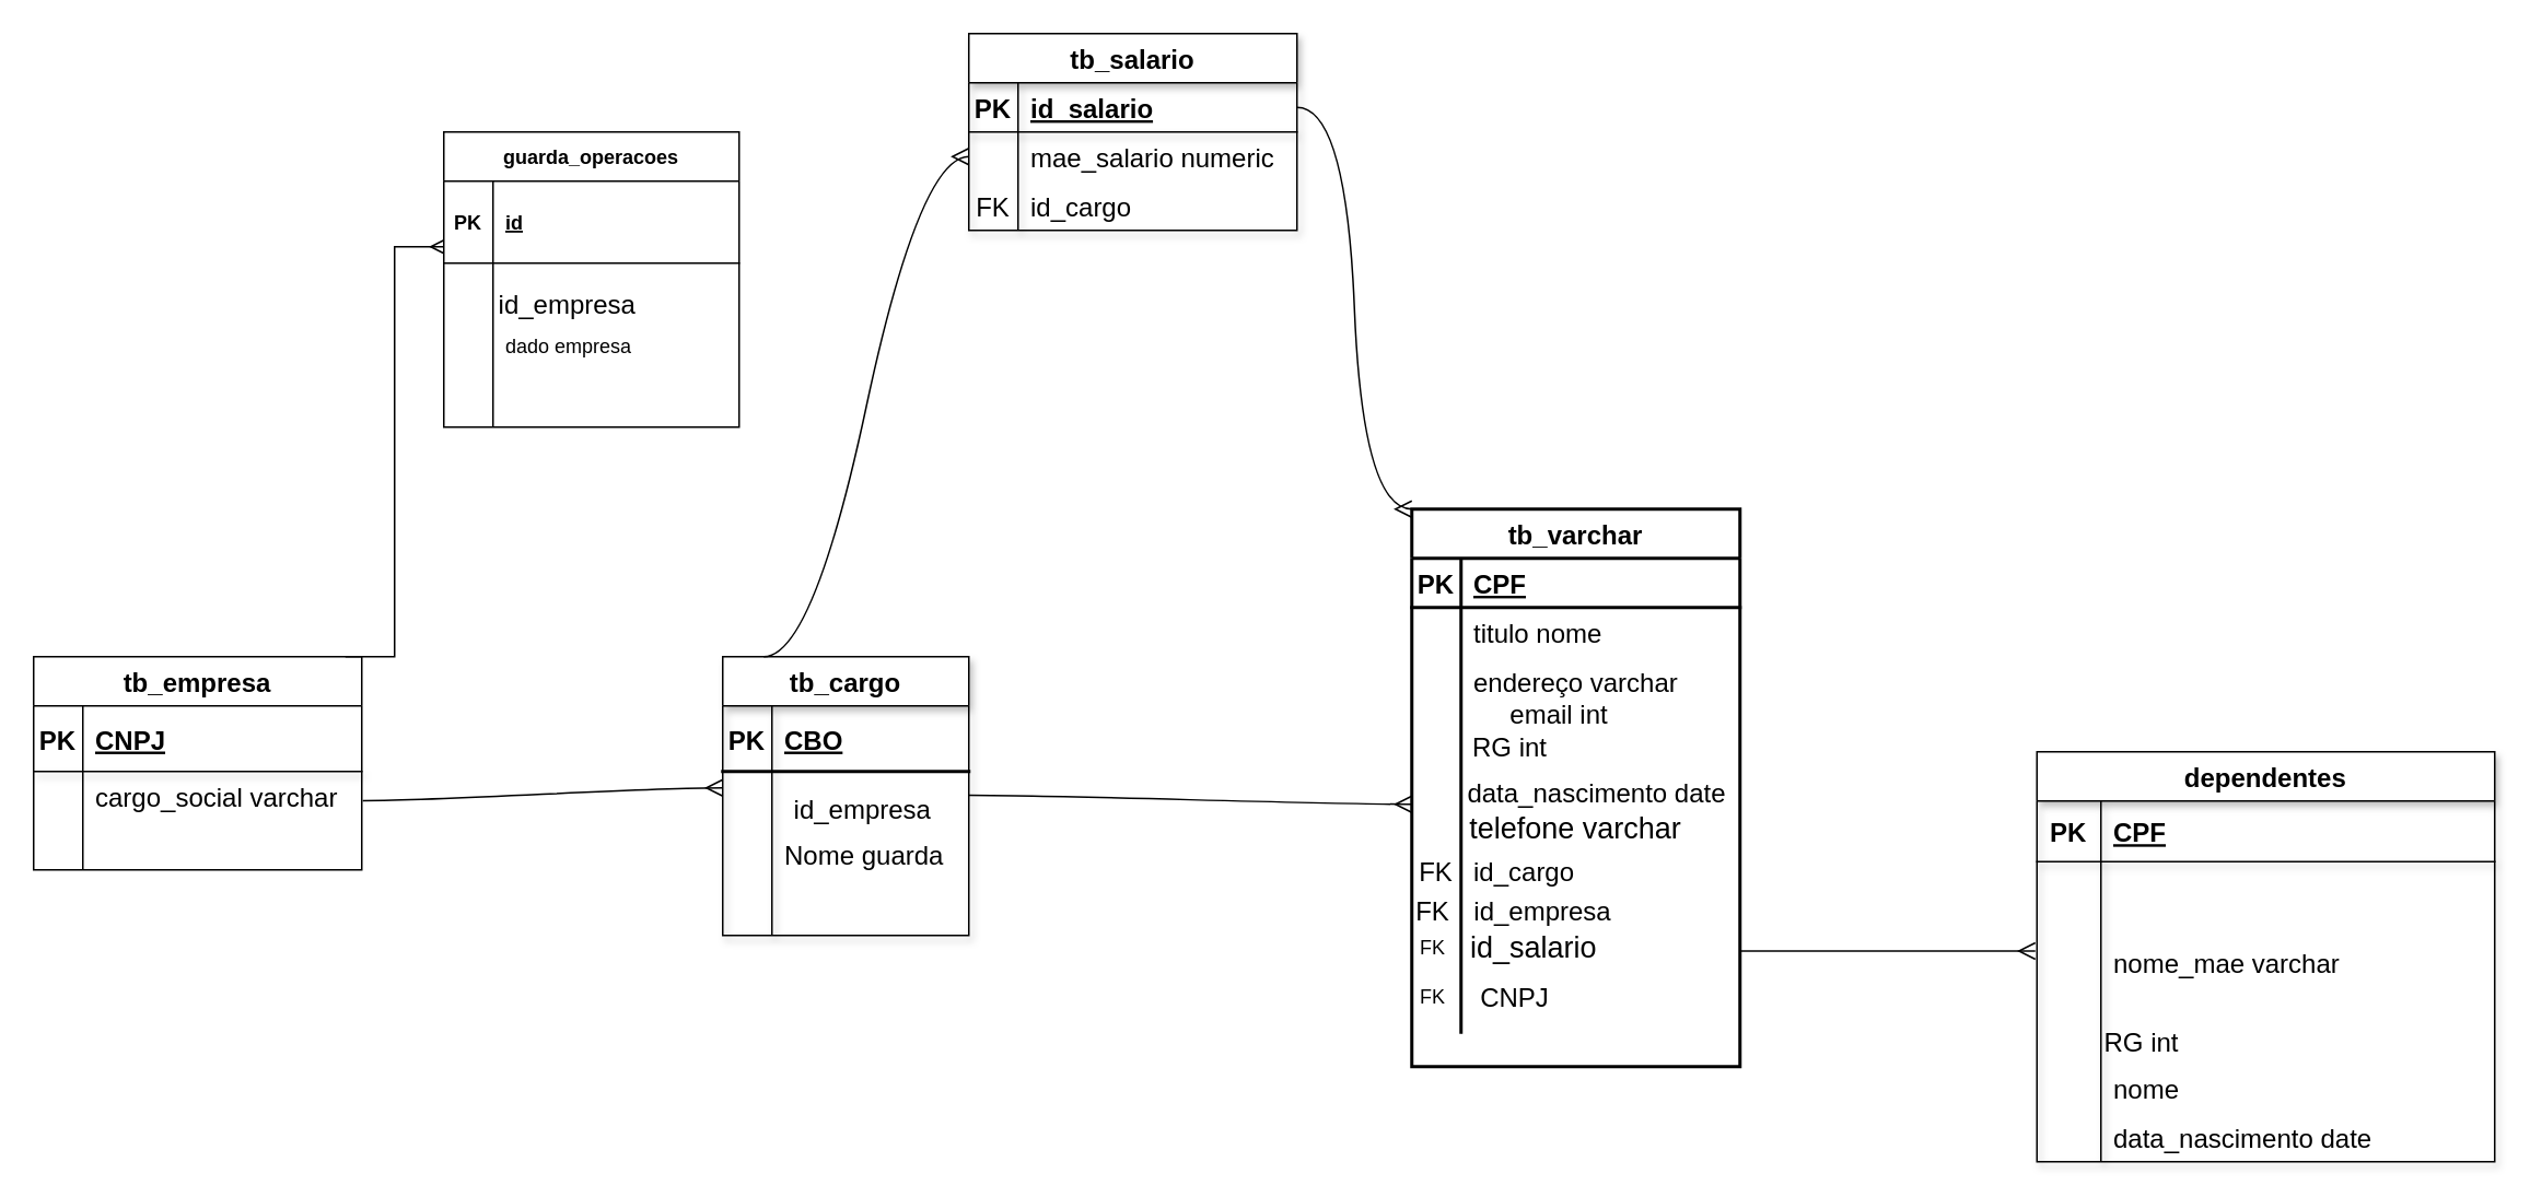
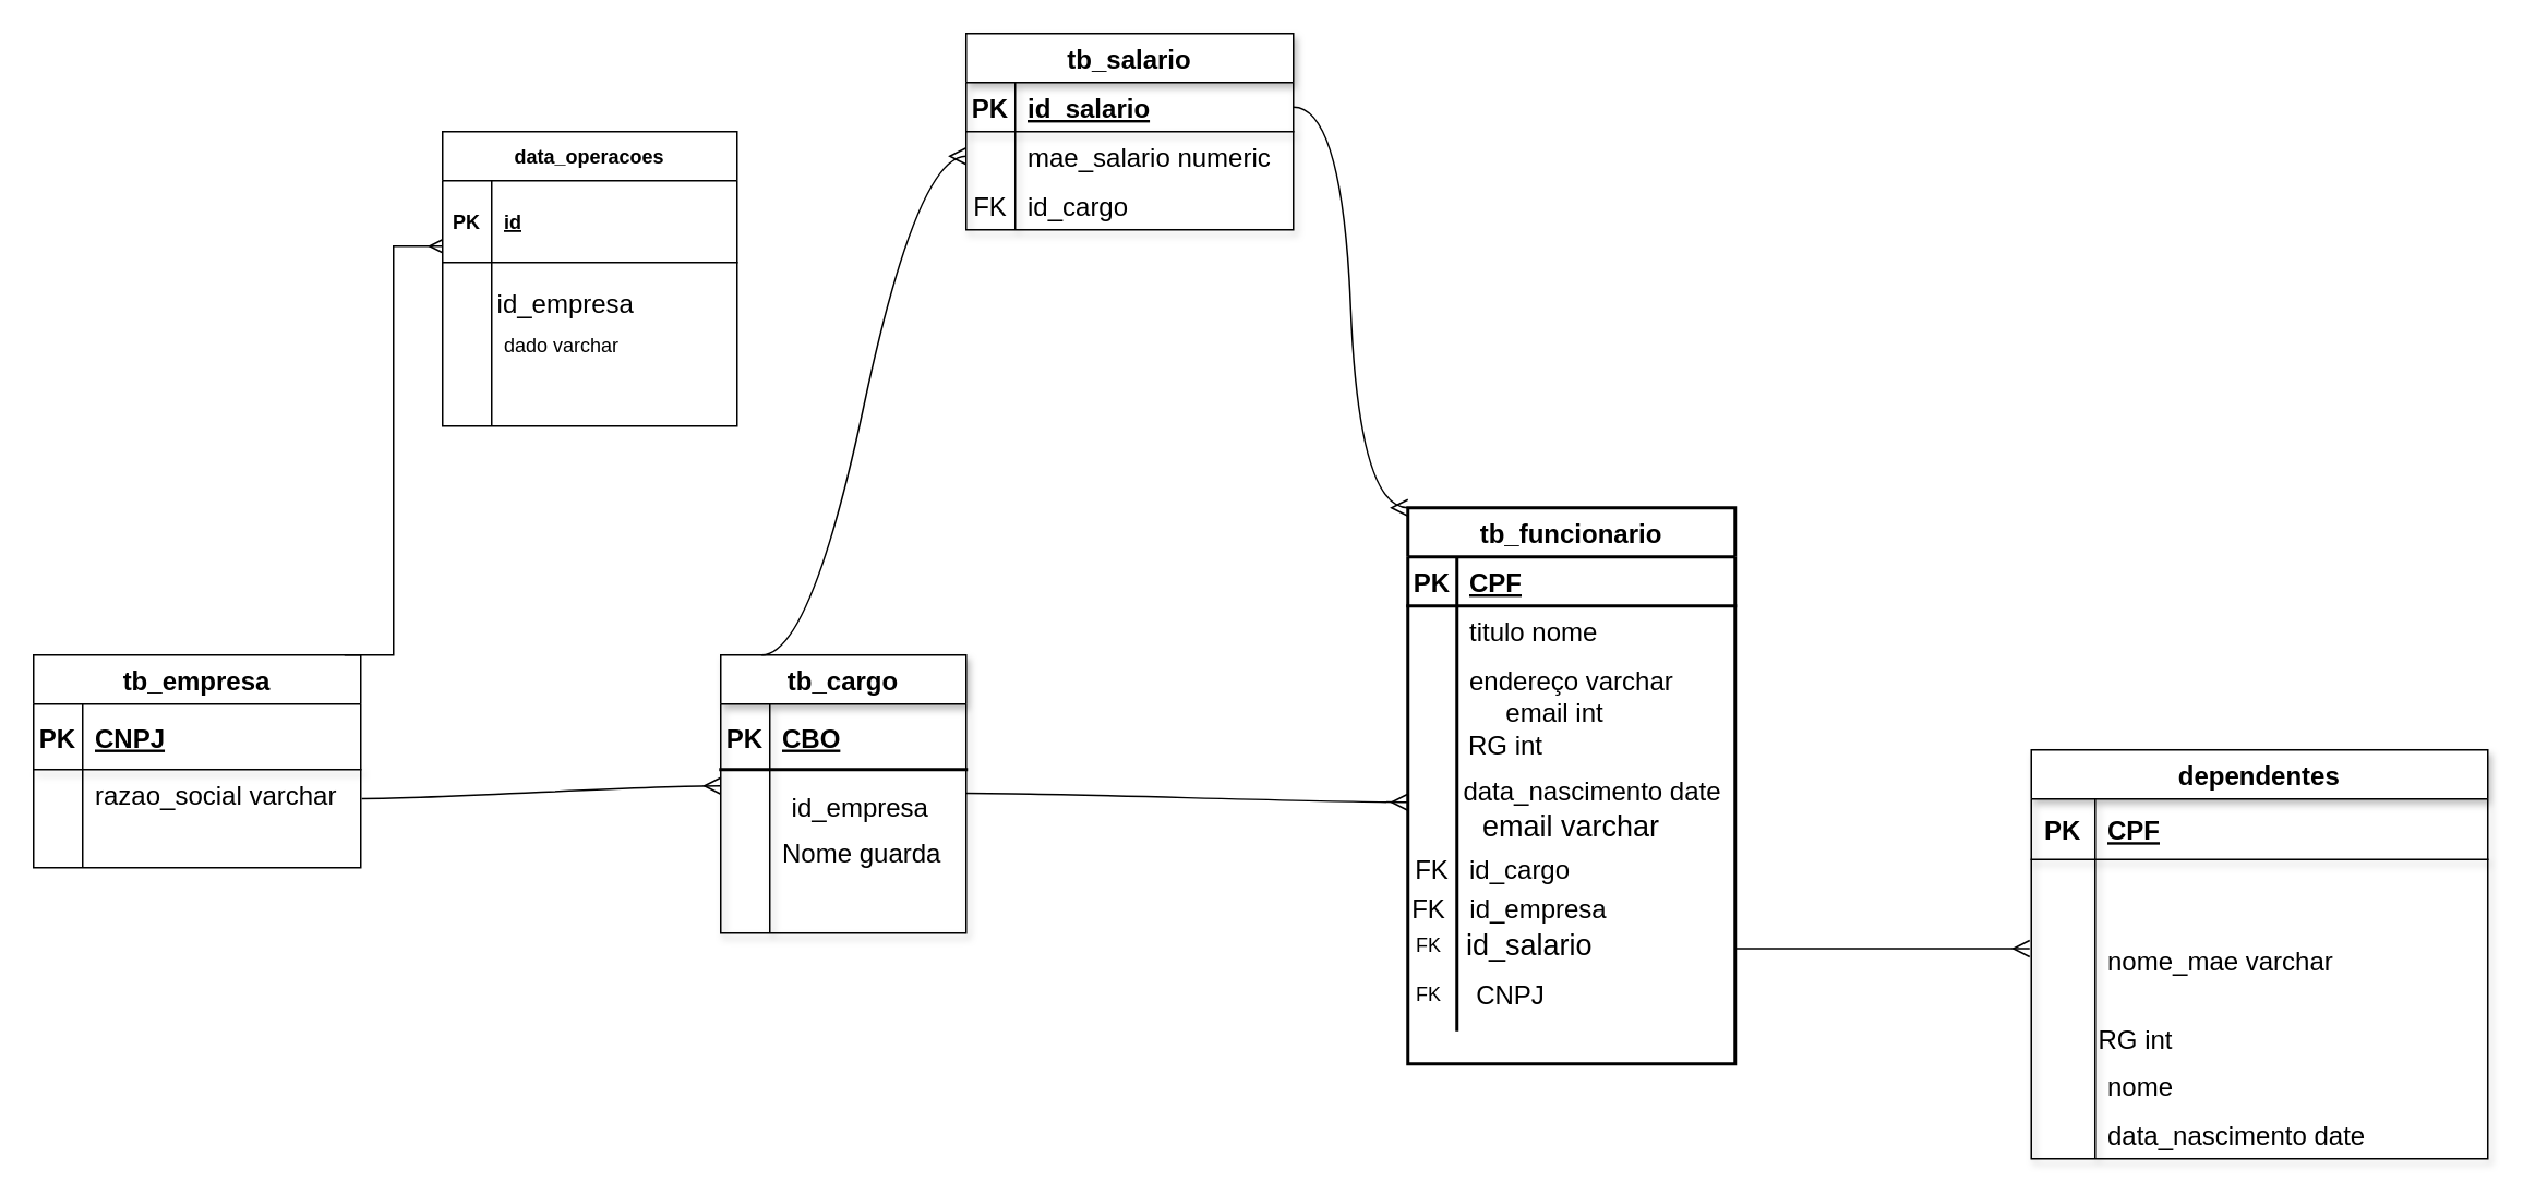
- <mxCell id="68" value="guarda_operacoes" style="shape=table;startSize=30;container=1;collapsible=1;childLayout=tableLayout;fixedRows=1;rowLines=0;fontStyle=1;align=center;resizeLast=1;" parent="1" vertex="1"><mxGeometry x="270" y="80" width="180" height="180" as="geometry" /></mxCell>
+ <mxCell id="68" value="data_operacoes" style="shape=table;startSize=30;container=1;collapsible=1;childLayout=tableLayout;fixedRows=1;rowLines=0;fontStyle=1;align=center;resizeLast=1;" parent="1" vertex="1"><mxGeometry x="270" y="80" width="180" height="180" as="geometry" /></mxCell>
- <mxCell id="74" value="dado empresa" style="shape=partialRectangle;connectable=0;fillColor=none;top=0;left=0;bottom=0;right=0;align=left;spacingLeft=6;overflow=hidden;" parent="72" vertex="1"><mxGeometry x="30" width="150" height="100" as="geometry"><mxRectangle width="150" height="100" as="alternateBounds" /></mxGeometry></mxCell>
+ <mxCell id="74" value="dado varchar" style="shape=partialRectangle;connectable=0;fillColor=none;top=0;left=0;bottom=0;right=0;align=left;spacingLeft=6;overflow=hidden;" parent="72" vertex="1"><mxGeometry x="30" width="150" height="100" as="geometry"><mxRectangle width="150" height="100" as="alternateBounds" /></mxGeometry></mxCell>
- <mxCell id="2" value="tb_varchar" style="shape=table;startSize=30;container=1;collapsible=1;childLayout=tableLayout;fixedRows=1;rowLines=0;fontStyle=1;align=center;resizeLast=1;rounded=0;shadow=0;glass=0;sketch=0;strokeColor=default;strokeWidth=2;fontSize=16;" parent="1" vertex="1"><mxGeometry x="860" y="310" width="200" height="340" as="geometry" /></mxCell>
+ <mxCell id="2" value="tb_funcionario" style="shape=table;startSize=30;container=1;collapsible=1;childLayout=tableLayout;fixedRows=1;rowLines=0;fontStyle=1;align=center;resizeLast=1;rounded=0;shadow=0;glass=0;sketch=0;strokeColor=default;strokeWidth=2;fontSize=16;" parent="1" vertex="1"><mxGeometry x="860" y="310" width="200" height="340" as="geometry" /></mxCell>
- <mxCell id="47" value="cargo_social varchar" style="shape=partialRectangle;connectable=0;fillColor=none;top=0;left=0;bottom=0;right=0;align=left;spacingLeft=6;overflow=hidden;rounded=1;shadow=1;glass=0;sketch=0;strokeColor=default;strokeWidth=1;fontSize=16;" parent="45" vertex="1"><mxGeometry x="30" width="170" height="30" as="geometry"><mxRectangle width="170" height="30" as="alternateBounds" /></mxGeometry></mxCell>
+ <mxCell id="47" value="razao_social varchar" style="shape=partialRectangle;connectable=0;fillColor=none;top=0;left=0;bottom=0;right=0;align=left;spacingLeft=6;overflow=hidden;rounded=1;shadow=1;glass=0;sketch=0;strokeColor=default;strokeWidth=1;fontSize=16;" parent="45" vertex="1"><mxGeometry x="30" width="170" height="30" as="geometry"><mxRectangle width="170" height="30" as="alternateBounds" /></mxGeometry></mxCell>
- <mxCell id="78" value="telefone varchar" style="text;html=1;strokeColor=none;fillColor=none;align=center;verticalAlign=middle;whiteSpace=wrap;rounded=0;fontSize=18;" parent="1" vertex="1"><mxGeometry x="876.88" y="490" width="166.25" height="30" as="geometry" /></mxCell>
+ <mxCell id="78" value="email varchar" style="text;html=1;strokeColor=none;fillColor=none;align=center;verticalAlign=middle;whiteSpace=wrap;rounded=0;fontSize=18;" parent="1" vertex="1"><mxGeometry x="876.88" y="490" width="166.25" height="30" as="geometry" /></mxCell>
